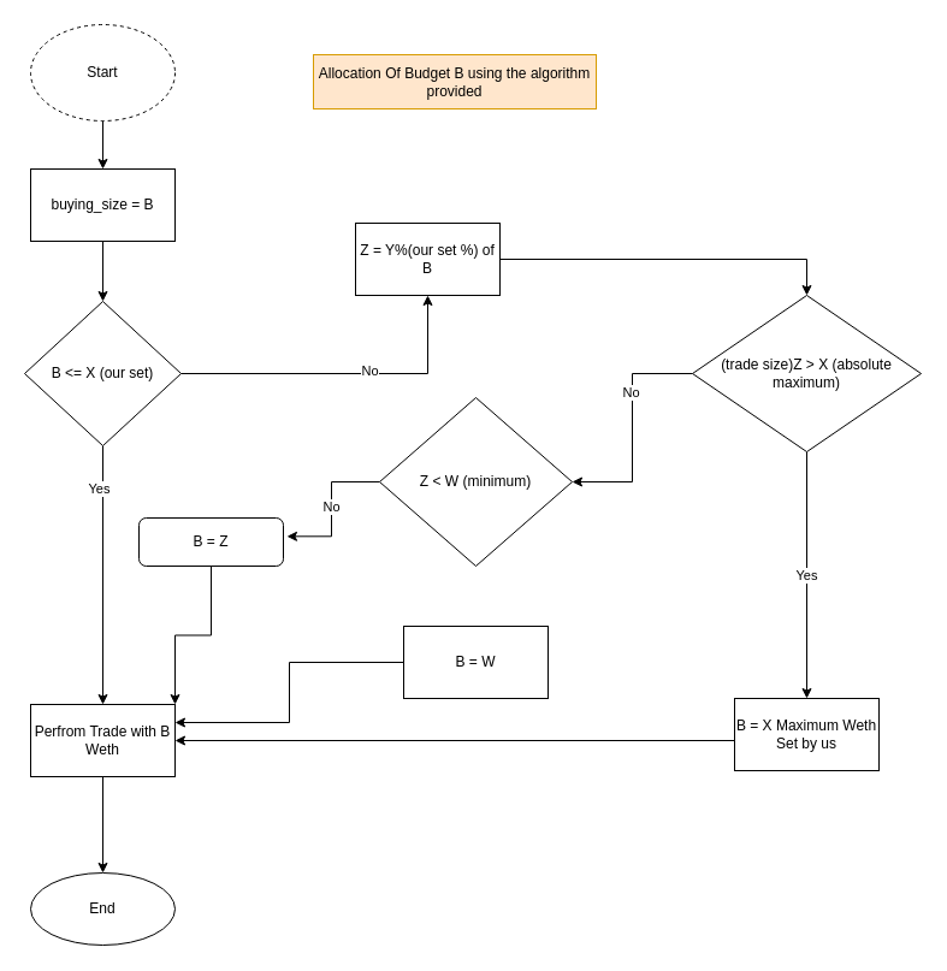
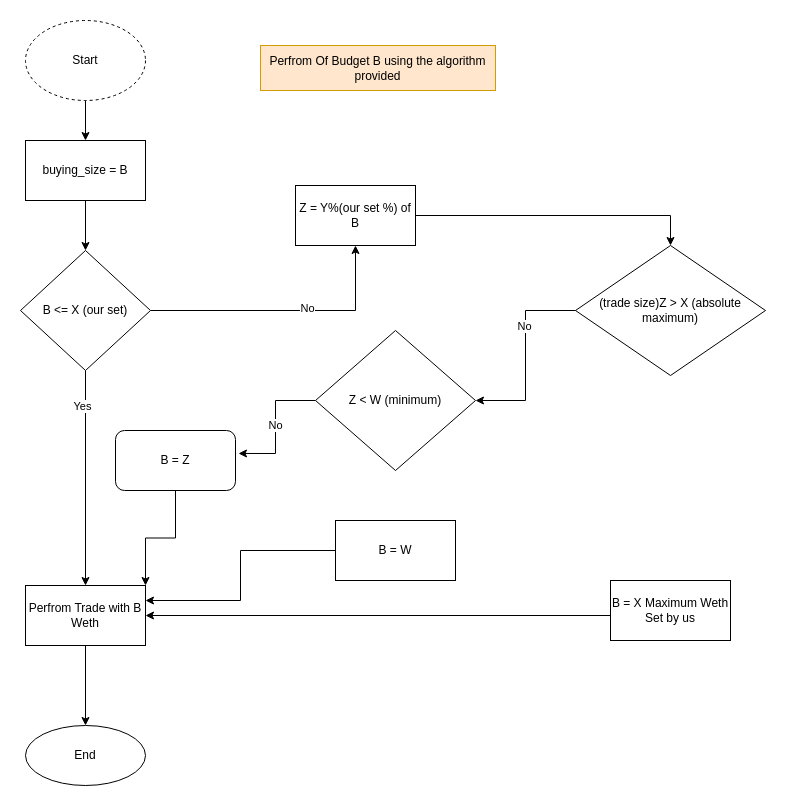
- <mxCell id="21" value="Allocation Of Budget B using the algorithm provided" style="text;html=1;strokeColor=#d79b00;fillColor=#ffe6cc;align=center;verticalAlign=middle;whiteSpace=wrap;rounded=0;" parent="1" vertex="1"><mxGeometry x="260" y="45" width="235" height="45" as="geometry" /></mxCell>
+ <mxCell id="21" value="Perfrom Of Budget B using the algorithm provided" style="text;html=1;strokeColor=#d79b00;fillColor=#ffe6cc;align=center;verticalAlign=middle;whiteSpace=wrap;rounded=0;" parent="1" vertex="1"><mxGeometry x="260" y="45" width="235" height="45" as="geometry" /></mxCell>
- <mxCell id="28" value="B = Z" style="rounded=1;whiteSpace=wrap;html=1;" vertex="1" parent="1"><mxGeometry x="115" y="430" width="120" height="40" as="geometry" /></mxCell>
+ <mxCell id="28" value="B = Z" style="rounded=1;whiteSpace=wrap;html=1;" vertex="1" parent="1"><mxGeometry x="115" y="430" width="120" height="60" as="geometry" /></mxCell>
- <mxCell id="13" value="Yes" style="edgeStyle=orthogonalEdgeStyle;rounded=0;orthogonalLoop=1;jettySize=auto;html=1;" parent="1" source="16" target="18" edge="1"><mxGeometry relative="1" as="geometry" /></mxCell>
